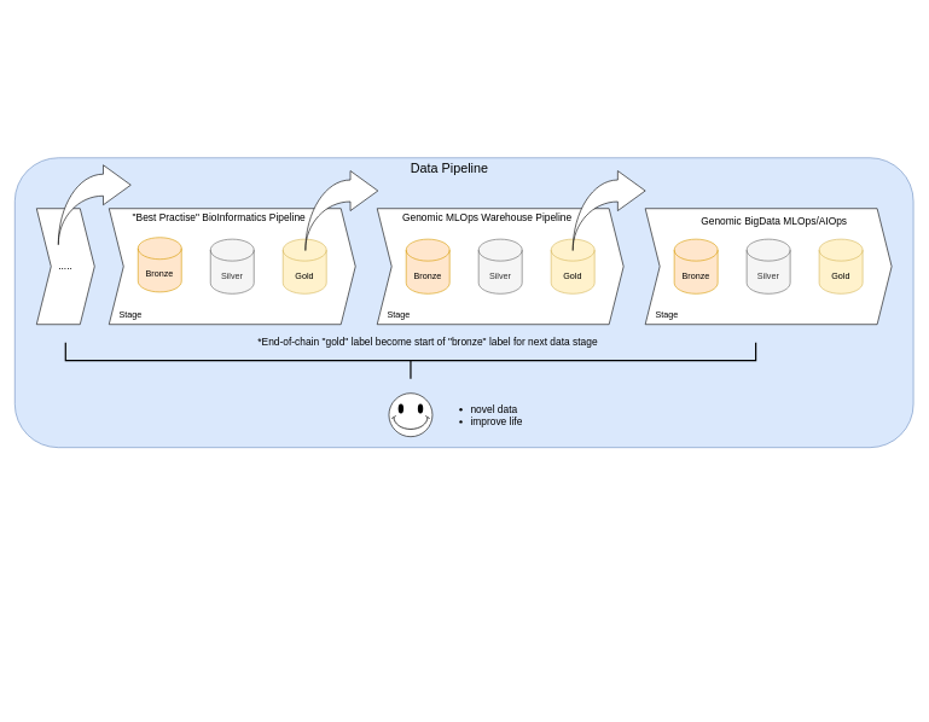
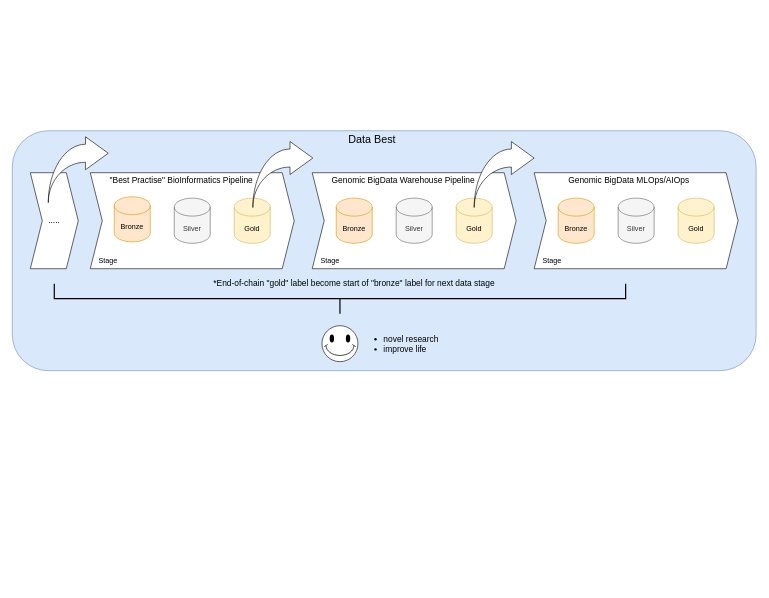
- <mxCell id="17" value="&lt;font style=&quot;font-size: 18px;&quot;&gt;Data Pipeline&lt;/font&gt;" style="text;html=1;strokeColor=none;fillColor=none;align=center;verticalAlign=middle;whiteSpace=wrap;rounded=0;" vertex="1" parent="1"><mxGeometry x="560" y="217" width="120" height="30" as="geometry" /></mxCell>
+ <mxCell id="17" value="&lt;font style=&quot;font-size: 18px;&quot;&gt;Data Best&lt;/font&gt;" style="text;html=1;strokeColor=none;fillColor=none;align=center;verticalAlign=middle;whiteSpace=wrap;rounded=0;" vertex="1" parent="1"><mxGeometry x="560" y="217" width="120" height="30" as="geometry" /></mxCell>
- <mxCell id="12" value="&lt;font style=&quot;font-size: 14px;&quot;&gt;Genomic MLOps Warehouse Pipeline&lt;/font&gt;" style="text;html=1;strokeColor=none;fillColor=none;align=center;verticalAlign=middle;whiteSpace=wrap;rounded=0;" vertex="1" parent="10"><mxGeometry x="4.353" y="0.003" width="295.652" height="26.667" as="geometry" /></mxCell>
+ <mxCell id="12" value="&lt;font style=&quot;font-size: 14px;&quot;&gt;Genomic BigData Warehouse Pipeline&lt;/font&gt;" style="text;html=1;strokeColor=none;fillColor=none;align=center;verticalAlign=middle;whiteSpace=wrap;rounded=0;" vertex="1" parent="10"><mxGeometry x="4.353" y="0.003" width="295.652" height="26.667" as="geometry" /></mxCell>
- <mxCell id="20" value="&lt;font style=&quot;font-size: 14px;&quot;&gt;Genomic BigData&amp;nbsp;MLOps/AIOps&lt;/font&gt;" style="text;html=1;strokeColor=none;fillColor=none;align=center;verticalAlign=middle;whiteSpace=wrap;rounded=0;" vertex="1" parent="18"><mxGeometry x="30.003" y="5.003" width="295.652" height="26.667" as="geometry" /></mxCell>
+ <mxCell id="20" value="&lt;font style=&quot;font-size: 14px;&quot;&gt;Genomic BigData&amp;nbsp;MLOps/AIOps&lt;/font&gt;" style="text;html=1;strokeColor=none;fillColor=none;align=center;verticalAlign=middle;whiteSpace=wrap;rounded=0;" vertex="1" parent="18"><mxGeometry x="10.003" y="0.003" width="295.652" height="26.667" as="geometry" /></mxCell>
- <mxCell id="27" value="&lt;div style=&quot;text-align: left; font-size: 14px;&quot;&gt;&lt;ul&gt;&lt;li&gt;&lt;span style=&quot;background-color: initial;&quot;&gt;novel data&lt;/span&gt;&lt;/li&gt;&lt;li&gt;&lt;span style=&quot;background-color: initial;&quot;&gt;improve life&lt;/span&gt;&lt;/li&gt;&lt;/ul&gt;&lt;/div&gt;" style="text;html=1;strokeColor=none;fillColor=none;align=center;verticalAlign=middle;whiteSpace=wrap;rounded=0;fontSize=12;" vertex="1" parent="1"><mxGeometry x="560" y="557" width="210" height="30" as="geometry" /></mxCell>
+ <mxCell id="27" value="&lt;div style=&quot;text-align: left; font-size: 14px;&quot;&gt;&lt;ul&gt;&lt;li&gt;&lt;span style=&quot;background-color: initial;&quot;&gt;novel research&lt;/span&gt;&lt;/li&gt;&lt;li&gt;&lt;span style=&quot;background-color: initial;&quot;&gt;improve life&lt;/span&gt;&lt;/li&gt;&lt;/ul&gt;&lt;/div&gt;" style="text;html=1;strokeColor=none;fillColor=none;align=center;verticalAlign=middle;whiteSpace=wrap;rounded=0;fontSize=12;" vertex="1" parent="1"><mxGeometry x="560" y="557" width="210" height="30" as="geometry" /></mxCell>
